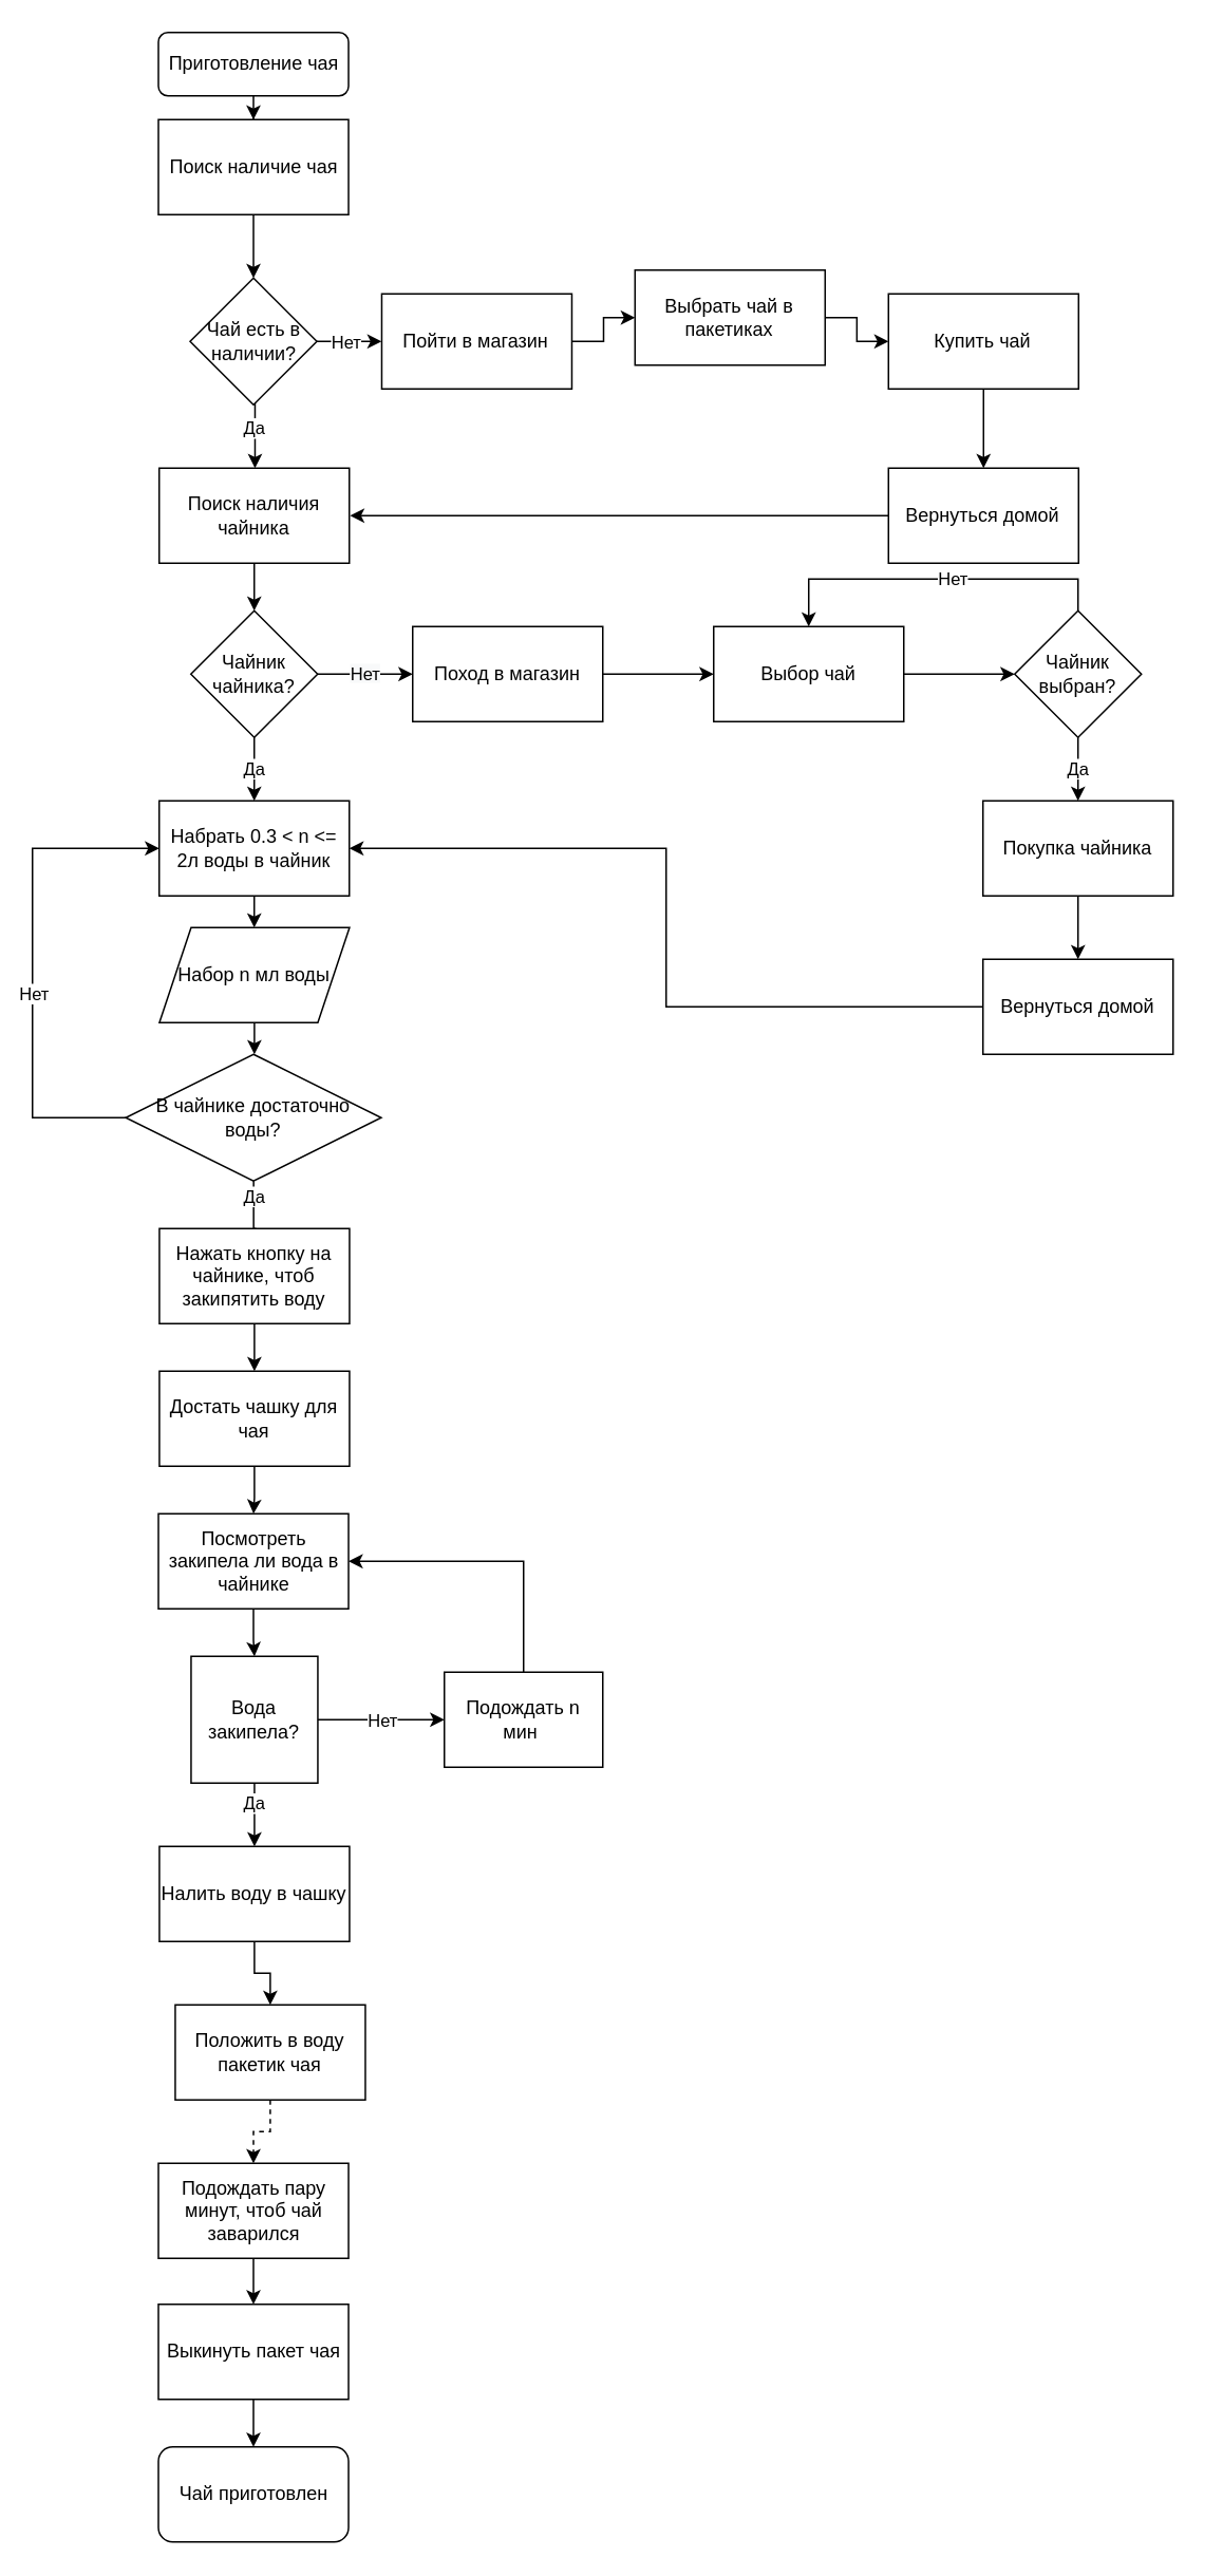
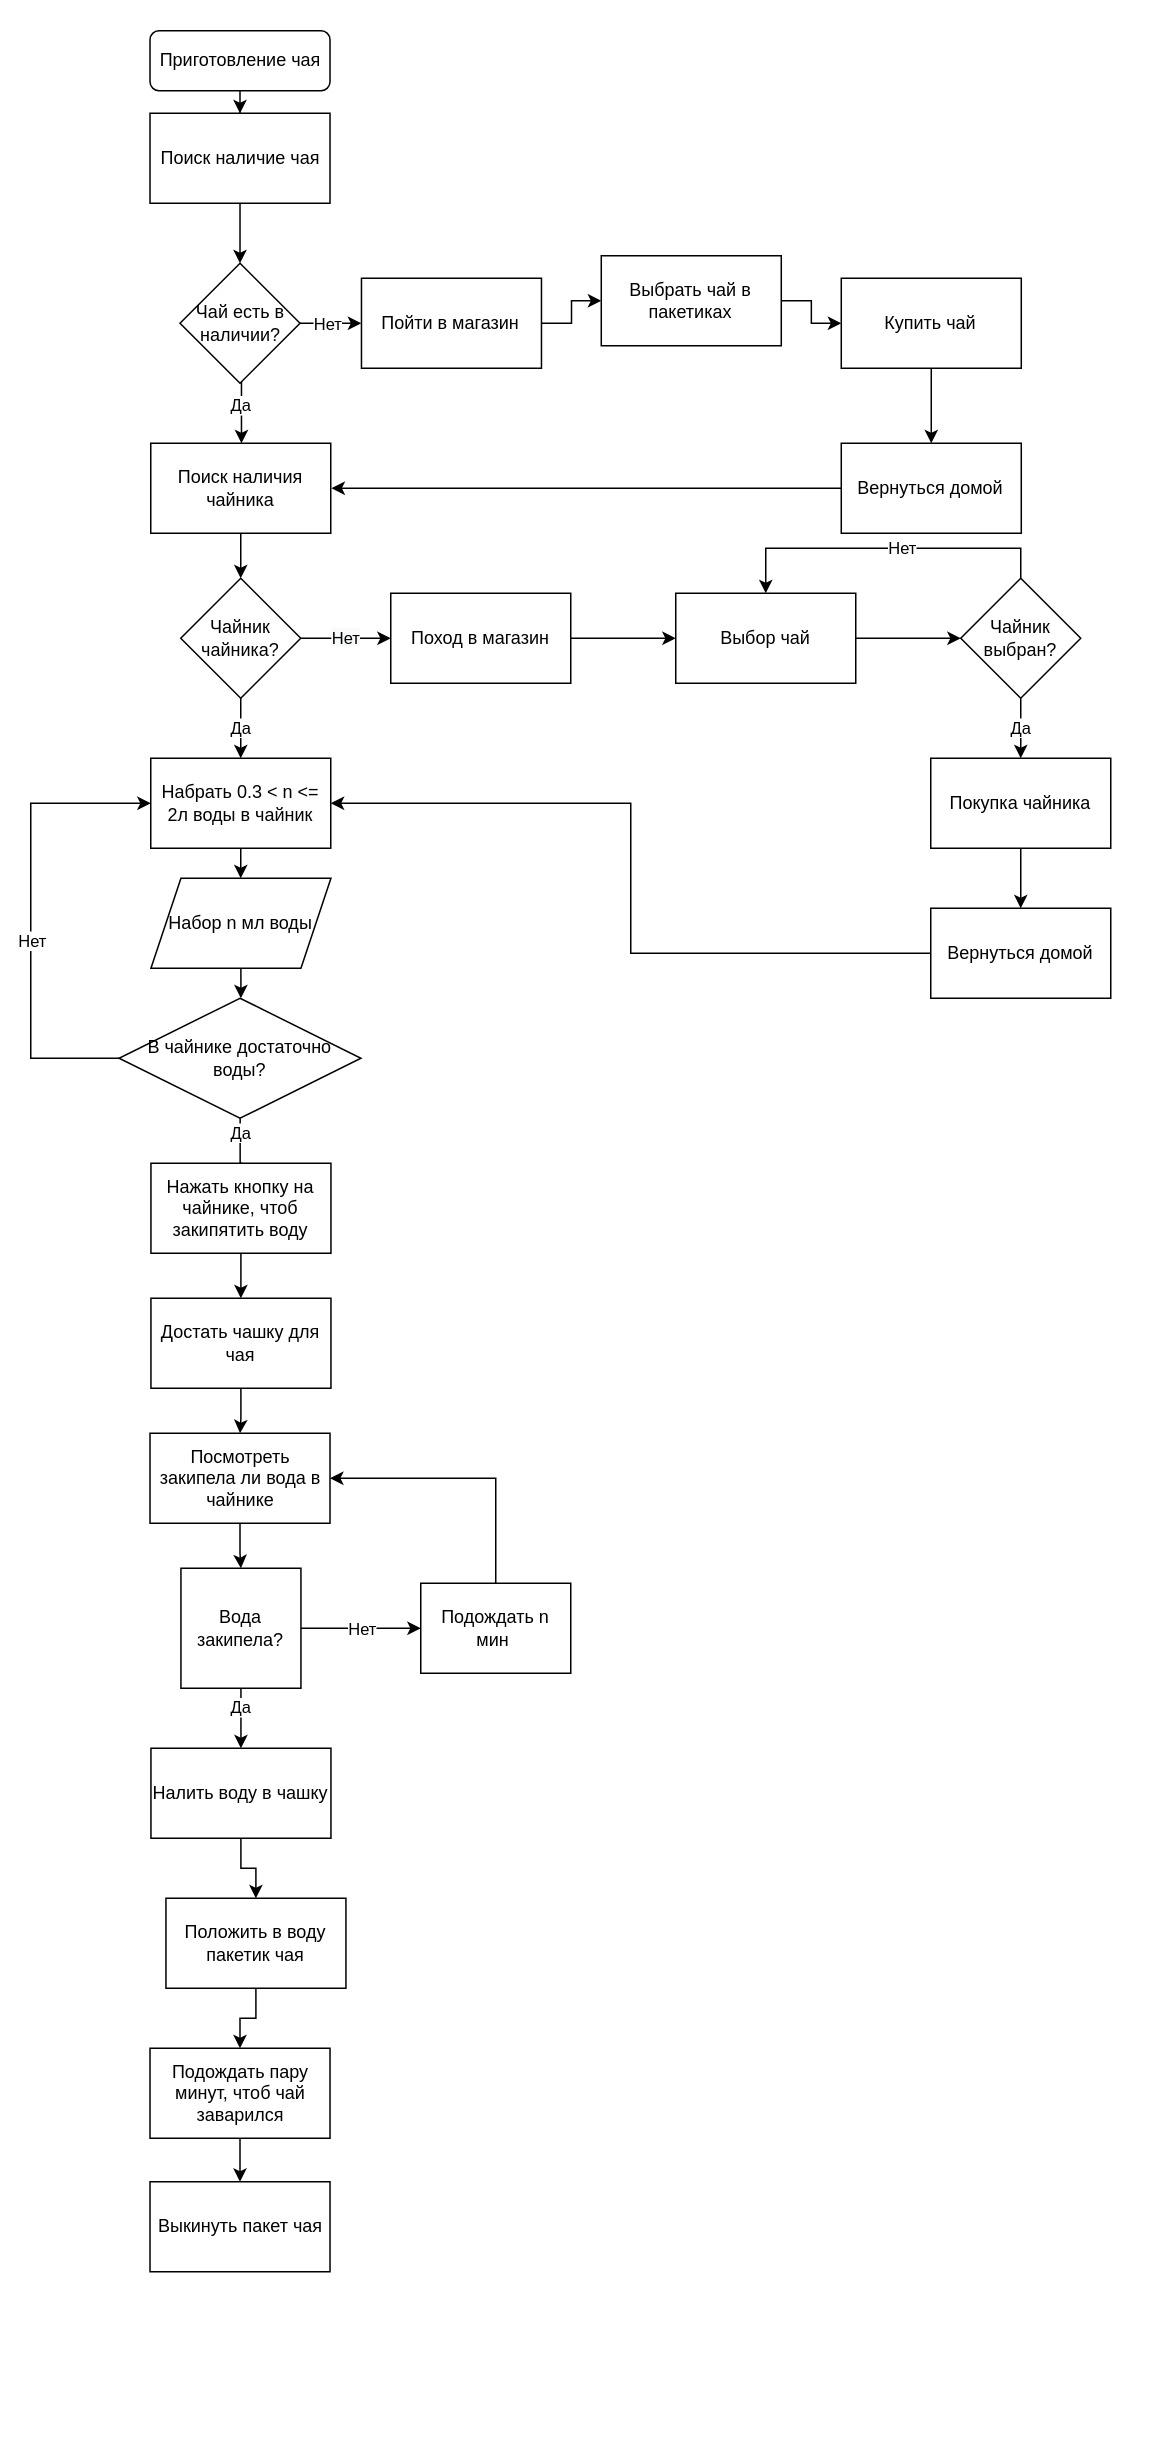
- <mxCell id="66" value="" style="edgeStyle=orthogonalEdgeStyle;rounded=0;orthogonalLoop=1;jettySize=auto;html=1;dashed=1;" parent="1" source="67" target="60" edge="1"><mxGeometry relative="1" as="geometry" /></mxCell>
+ <mxCell id="66" value="" style="edgeStyle=orthogonalEdgeStyle;rounded=0;orthogonalLoop=1;jettySize=auto;html=1;" parent="1" source="67" target="60" edge="1"><mxGeometry relative="1" as="geometry" /></mxCell>
- <mxCell id="61" value="" style="edgeStyle=orthogonalEdgeStyle;rounded=0;orthogonalLoop=1;jettySize=auto;html=1;" parent="1" source="62" target="63" edge="1"><mxGeometry relative="1" as="geometry" /></mxCell>
- <mxCell id="63" value="Чай приготовлен" style="rounded=1;whiteSpace=wrap;html=1;" parent="1" vertex="1"><mxGeometry x="99.51" y="1544" width="120" height="60" as="geometry" /></mxCell>
